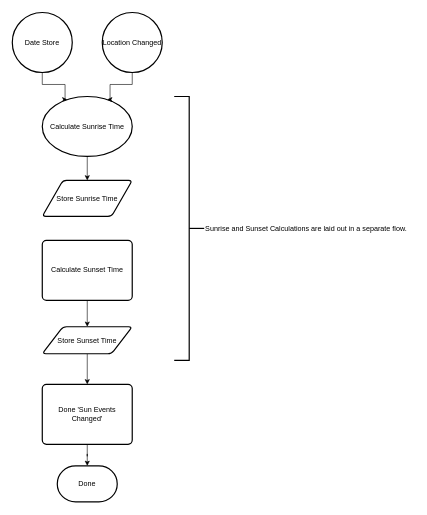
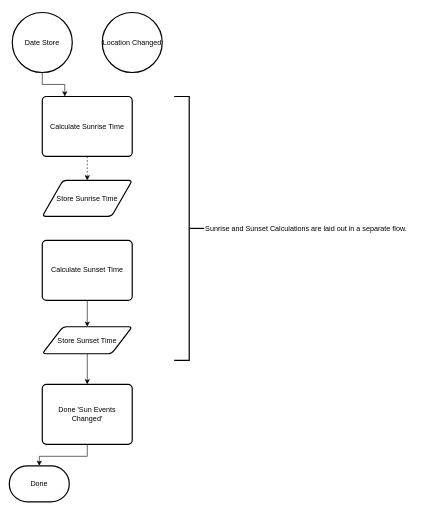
- <mxCell id="16" style="edgeStyle=orthogonalEdgeStyle;rounded=0;orthogonalLoop=1;jettySize=auto;html=1;entryX=0.75;entryY=0;entryDx=0;entryDy=0;exitX=0.5;exitY=1;exitDx=0;exitDy=0;exitPerimeter=0;" edge="1" parent="1" source="17" target="5"><mxGeometry relative="1" as="geometry"><Array as="points"><mxPoint x="220" y="140" /><mxPoint x="183" y="140" /></Array></mxGeometry></mxCell>
- <mxCell id="5" value="Calculate Sunrise Time" style="ellipse;whiteSpace=wrap;html=1;absoluteArcSize=1;arcSize=14;strokeWidth=2;" parent="1" vertex="1"><mxGeometry x="70" y="160" width="150" height="100" as="geometry" /></mxCell>
+ <mxCell id="5" value="Calculate Sunrise Time" style="rounded=1;whiteSpace=wrap;html=1;absoluteArcSize=1;arcSize=14;strokeWidth=2;" parent="1" vertex="1"><mxGeometry x="70" y="160" width="150" height="100" as="geometry" /></mxCell>
- <mxCell id="4" style="edgeStyle=orthogonalEdgeStyle;rounded=0;orthogonalLoop=1;jettySize=auto;html=1;exitX=0.5;exitY=1;exitDx=0;exitDy=0;entryX=0.5;entryY=0;entryDx=0;entryDy=0;" parent="1" source="5" target="9" edge="1"><mxGeometry relative="1" as="geometry" /></mxCell>
+ <mxCell id="4" style="edgeStyle=orthogonalEdgeStyle;rounded=0;orthogonalLoop=1;jettySize=auto;html=1;exitX=0.5;exitY=1;exitDx=0;exitDy=0;entryX=0.5;entryY=0;entryDx=0;entryDy=0;dashed=1;" parent="1" source="5" target="9" edge="1"><mxGeometry relative="1" as="geometry" /></mxCell>
- <mxCell id="8" value="Done" style="strokeWidth=2;html=1;shape=mxgraph.flowchart.terminator;whiteSpace=wrap;" parent="1" vertex="1"><mxGeometry x="95" y="776" width="100" height="60" as="geometry" /></mxCell>
+ <mxCell id="8" value="Done" style="strokeWidth=2;html=1;shape=mxgraph.flowchart.terminator;whiteSpace=wrap;" parent="1" vertex="1"><mxGeometry x="15" y="776" width="100" height="60" as="geometry" /></mxCell>
